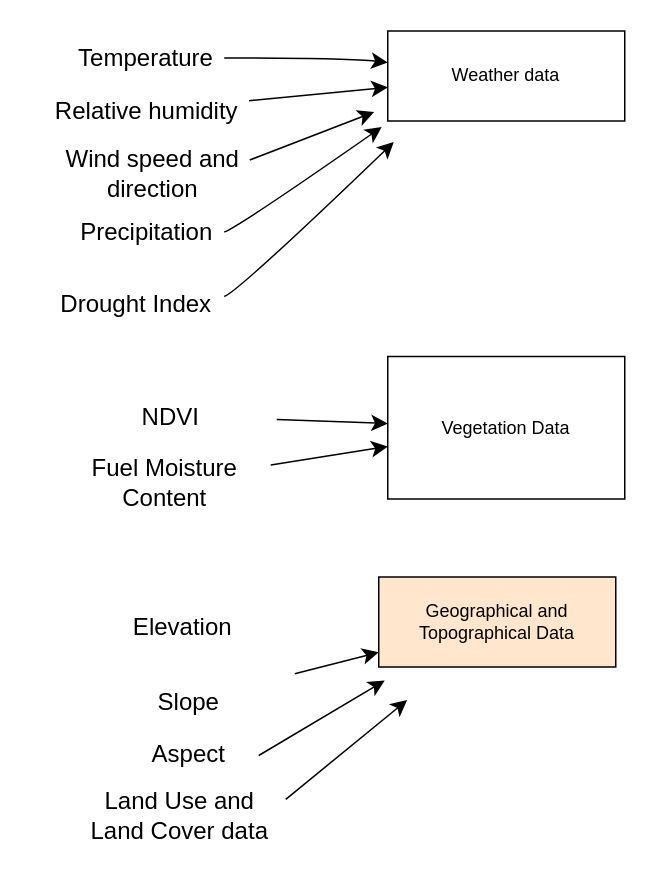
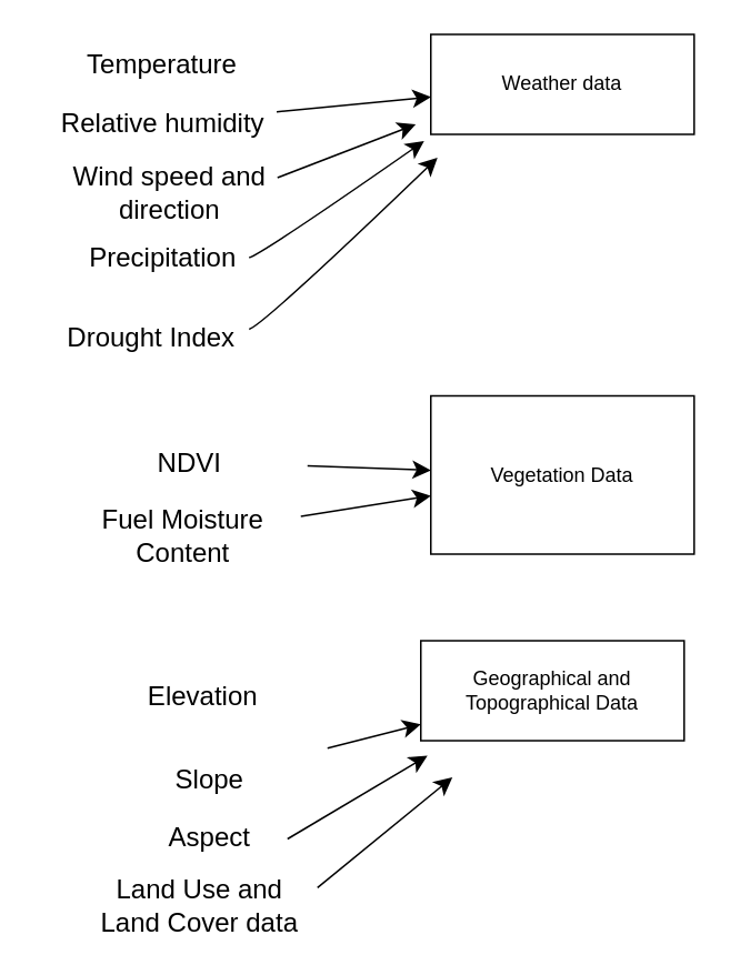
- <mxCell id="2" value="" style="edgeStyle=none;curved=1;rounded=0;orthogonalLoop=1;jettySize=auto;html=1;fontSize=12;startSize=8;endSize=8;" edge="1" parent="1" source="3" target="4"><mxGeometry relative="1" as="geometry"><Array as="points"><mxPoint x="231" y="38" /></Array></mxGeometry></mxCell>
- <mxCell id="18" value="Geographical and Topographical Data" style="whiteSpace=wrap;html=1;fillColor=#ffe6cc;" vertex="1" parent="1"><mxGeometry x="252" y="384" width="158" height="60" as="geometry" /></mxCell>
+ <mxCell id="18" value="Geographical and Topographical Data" style="whiteSpace=wrap;html=1;" vertex="1" parent="1"><mxGeometry x="252" y="384" width="158" height="60" as="geometry" /></mxCell>
